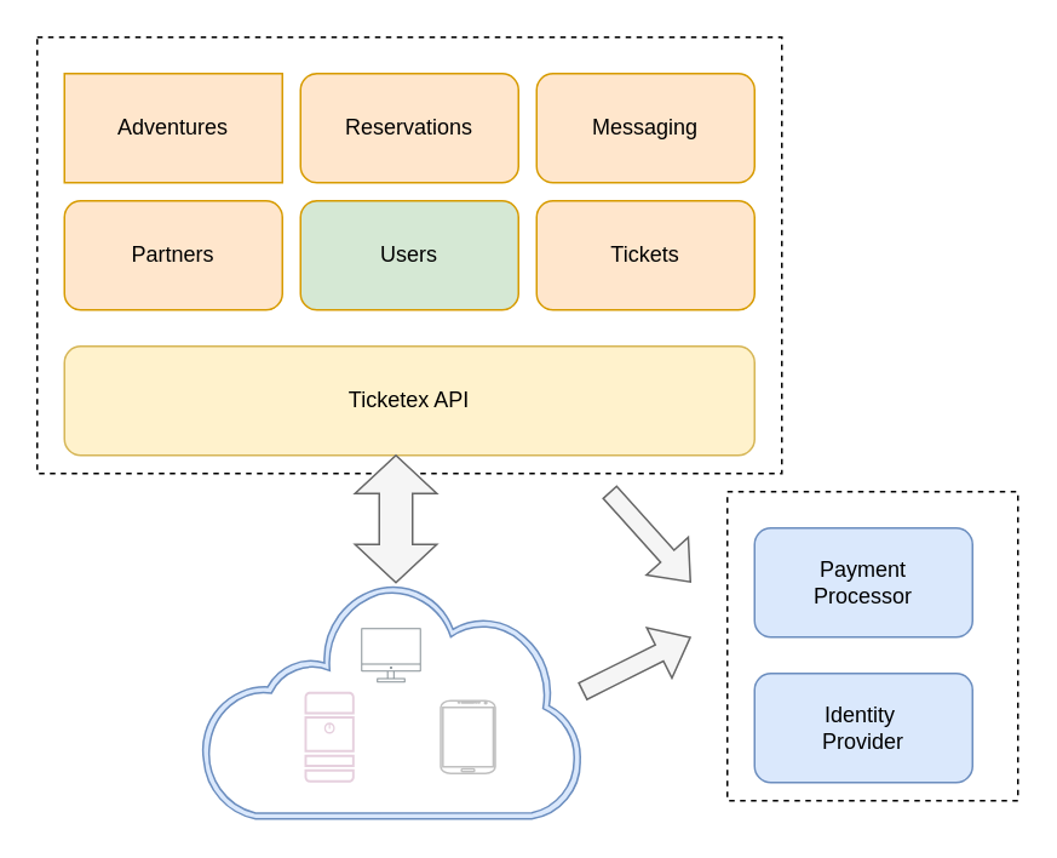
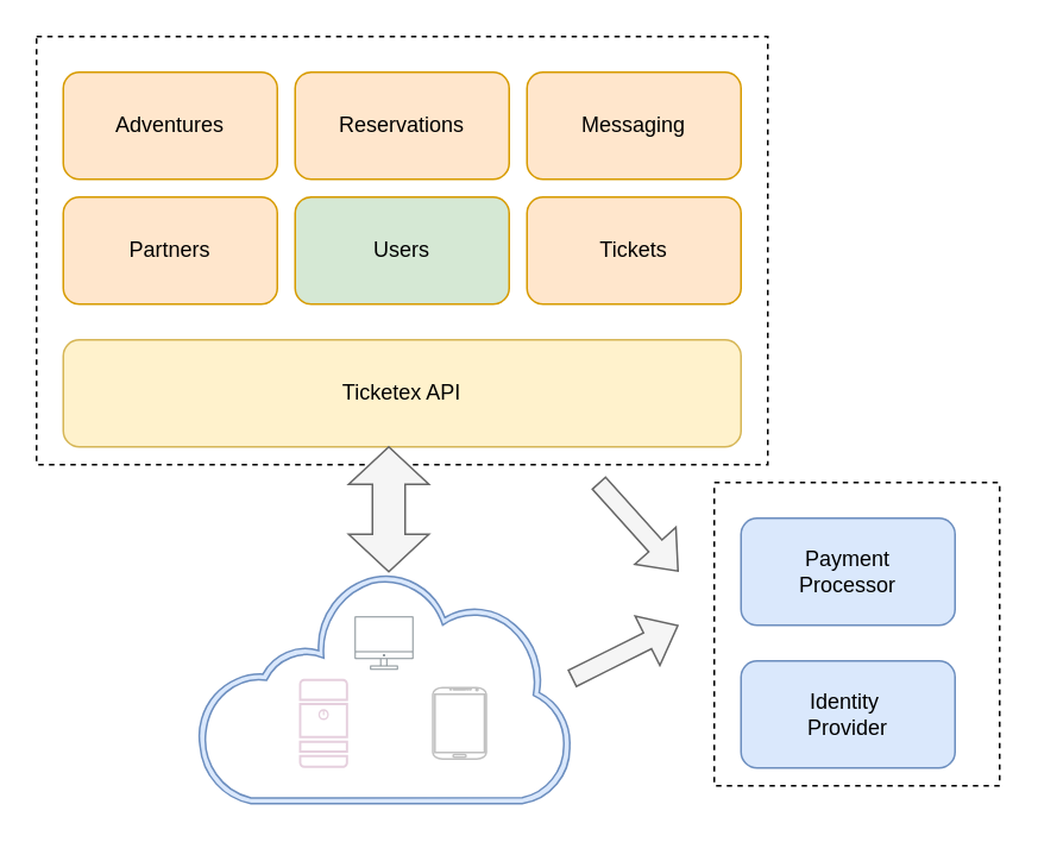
- <mxCell id="5" value="Adventures" style="whiteSpace=wrap;html=1;fillColor=#ffe6cc;strokeColor=#d79b00;rounded=0;" parent="1" vertex="1"><mxGeometry x="35" y="40" width="120" height="60" as="geometry" /></mxCell>
+ <mxCell id="5" value="Adventures" style="rounded=1;whiteSpace=wrap;html=1;fillColor=#ffe6cc;strokeColor=#d79b00;" parent="1" vertex="1"><mxGeometry x="35" y="40" width="120" height="60" as="geometry" /></mxCell>
